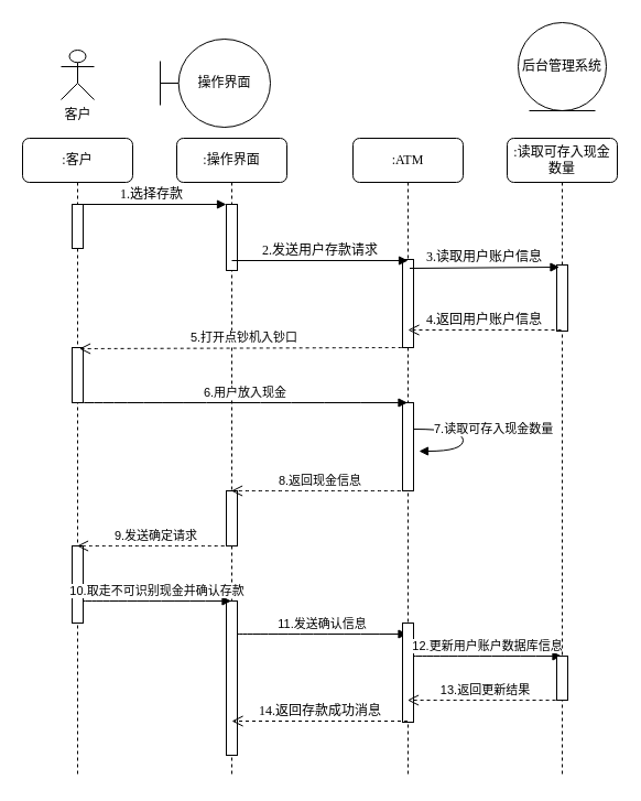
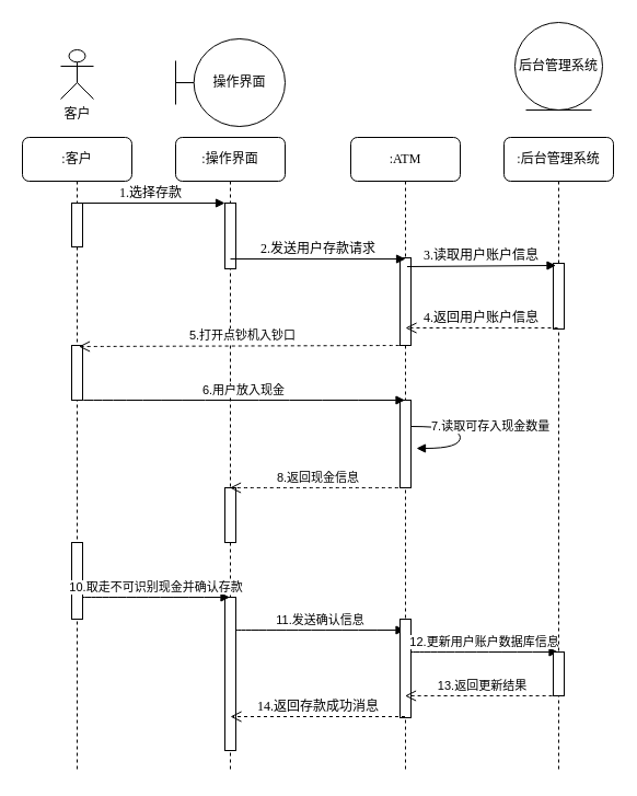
- <mxCell id="23" value="操作界面" style="shape=umlBoundary;whiteSpace=wrap;html=1;" parent="1" vertex="1"><mxGeometry x="145" y="35" width="100" height="80" as="geometry" /></mxCell>
+ <mxCell id="23" value="操作界面" style="shape=umlBoundary;whiteSpace=wrap;html=1;" parent="1" vertex="1"><mxGeometry x="160" y="35" width="100" height="80" as="geometry" /></mxCell>
- <mxCell id="13" value=":读取可存入现金数量" style="shape=umlLifeline;perimeter=lifelinePerimeter;whiteSpace=wrap;html=1;container=1;collapsible=0;recursiveResize=0;outlineConnect=0;rounded=1;shadow=0;comic=0;labelBackgroundColor=none;strokeWidth=1;fontFamily=Verdana;fontSize=12;align=center;" parent="1" vertex="1"><mxGeometry x="460" y="125" width="100" height="580" as="geometry" /></mxCell>
+ <mxCell id="13" value=":后台管理系统" style="shape=umlLifeline;perimeter=lifelinePerimeter;whiteSpace=wrap;html=1;container=1;collapsible=0;recursiveResize=0;outlineConnect=0;rounded=1;shadow=0;comic=0;labelBackgroundColor=none;strokeWidth=1;fontFamily=Verdana;fontSize=12;align=center;" parent="1" vertex="1"><mxGeometry x="460" y="125" width="100" height="580" as="geometry" /></mxCell>
- <mxCell id="32" value="9.发送确定请求" style="html=1;verticalAlign=bottom;endArrow=open;dashed=1;endSize=8;rounded=0;strokeColor=#000000;curved=1;" edge="1" parent="1" source="2" target="16"><mxGeometry x="-0.007" relative="1" as="geometry"><mxPoint x="205" y="469.5" as="sourcePoint" /><mxPoint x="140" y="495" as="targetPoint" /><Array as="points"><mxPoint x="100" y="495" /></Array><mxPoint x="1" as="offset" /></mxGeometry></mxCell>
